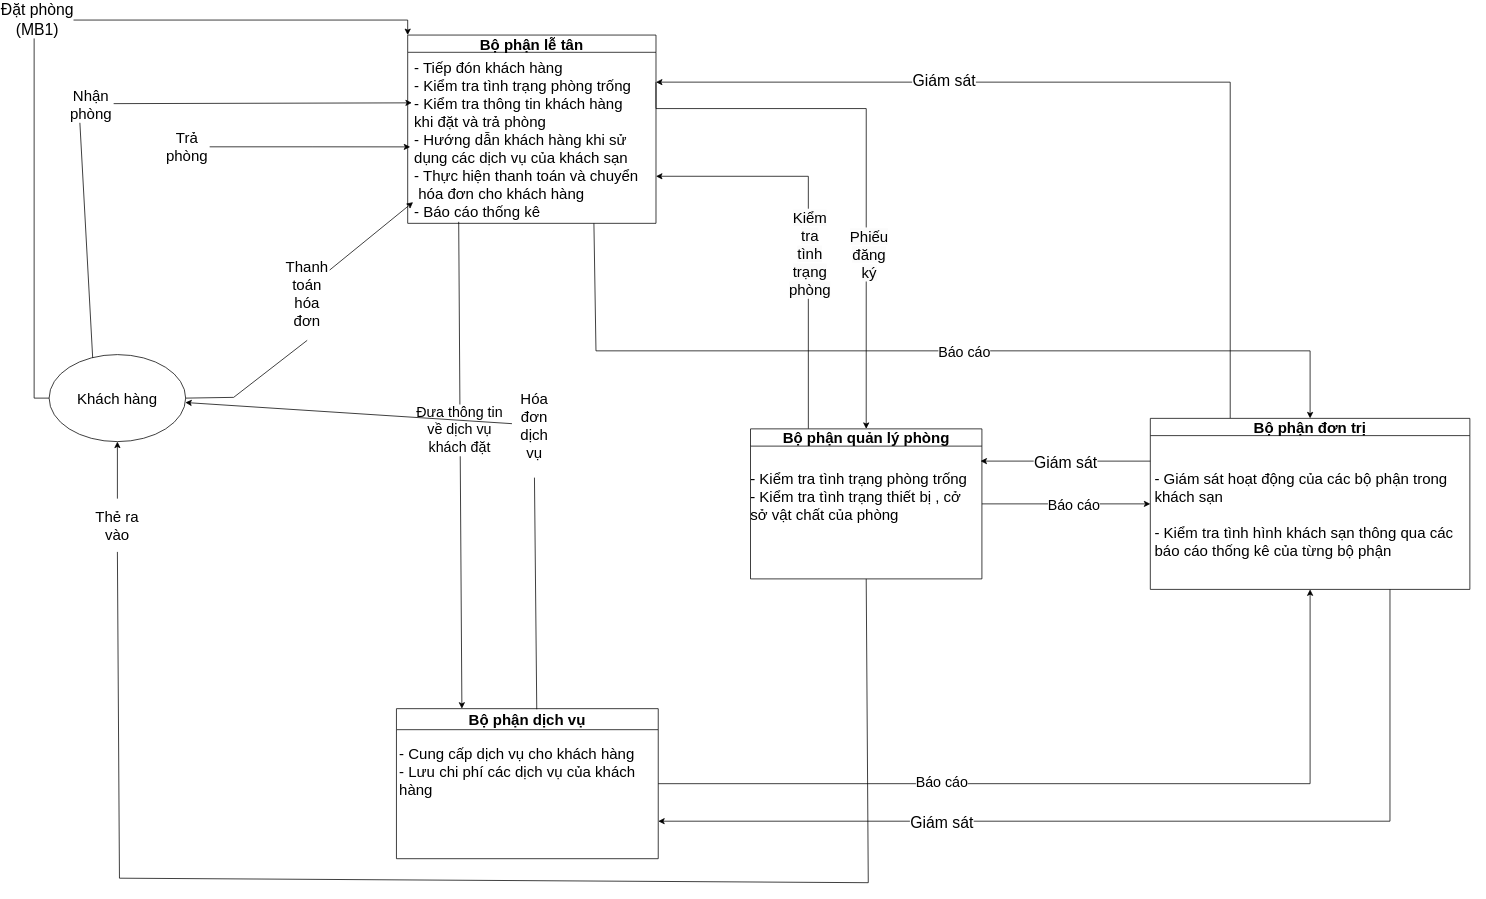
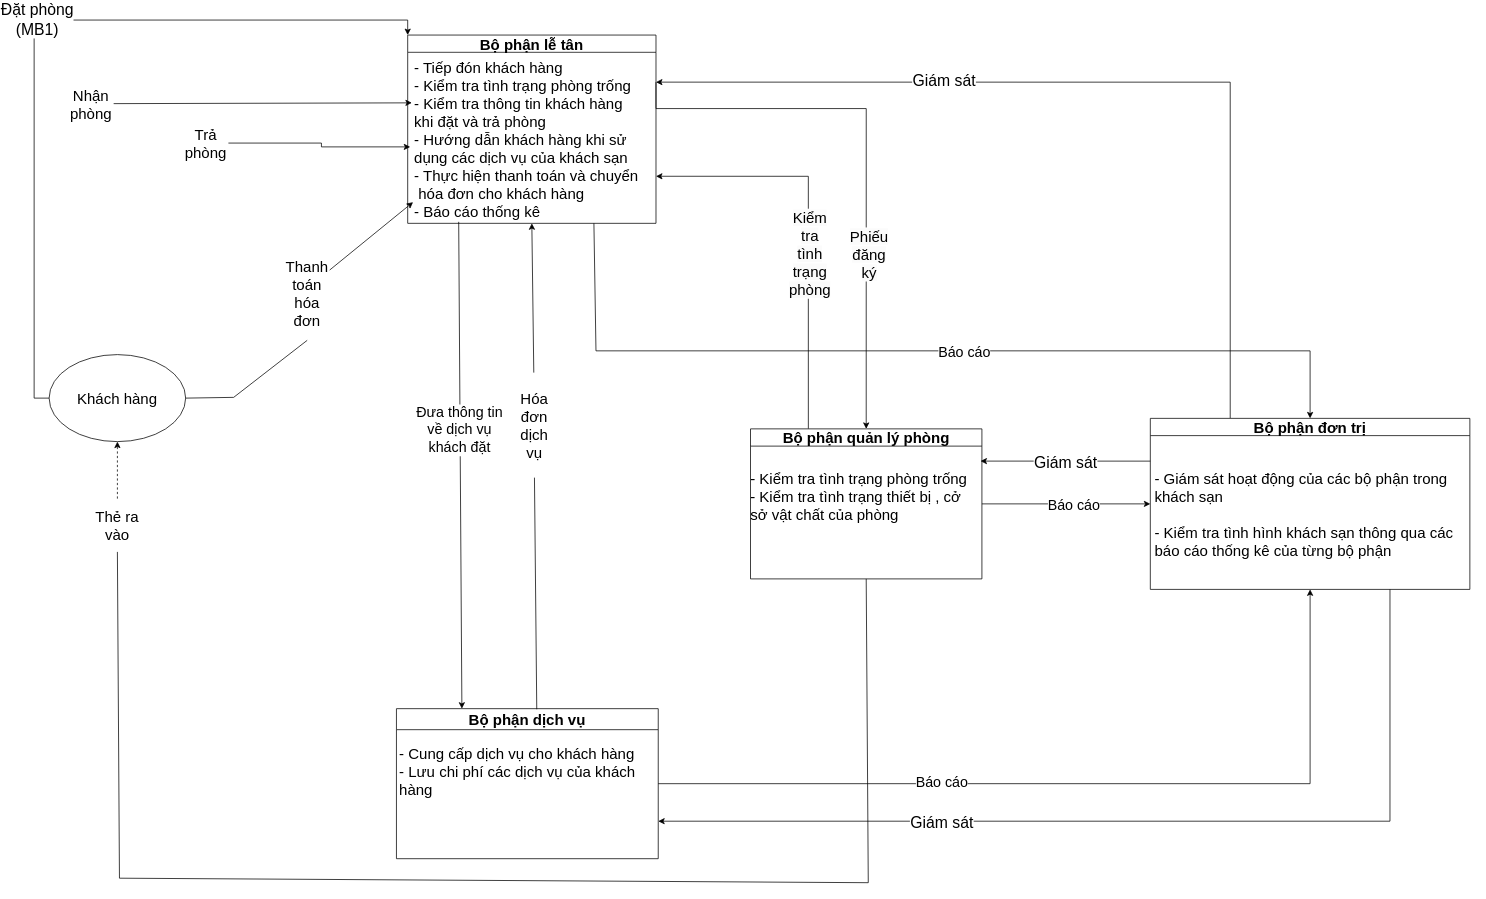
- <mxCell id="12" value="Trả phòng" style="text;html=1;align=center;verticalAlign=middle;whiteSpace=wrap;rounded=0;spacing=0;fontSize=20;" parent="1" vertex="1"><mxGeometry x="174" y="154" width="60" height="30" as="geometry" /></mxCell>
+ <mxCell id="12" value="Trả phòng" style="text;html=1;align=center;verticalAlign=middle;whiteSpace=wrap;rounded=0;spacing=0;fontSize=20;" parent="1" vertex="1"><mxGeometry x="199" y="149" width="60" height="30" as="geometry" /></mxCell>
- <mxCell id="38" value="" style="endArrow=none;html=1;rounded=0;exitX=0.319;exitY=0.037;exitDx=0;exitDy=0;entryX=0.25;entryY=1;entryDx=0;entryDy=0;exitPerimeter=0;" edge="1" parent="1" source="4" target="11"><mxGeometry width="50" height="50" relative="1" as="geometry"><mxPoint x="30" y="514" as="sourcePoint" /><mxPoint x="-6" y="100" as="targetPoint" /></mxGeometry></mxCell>
- <mxCell id="22" style="rounded=0;orthogonalLoop=1;jettySize=auto;html=1;" parent="1" source="23" target="4" edge="1"><mxGeometry relative="1" as="geometry" /></mxCell>
+ <mxCell id="22" style="rounded=0;orthogonalLoop=1;jettySize=auto;html=1;entryX=0.5;entryY=1;entryDx=0;entryDy=0;" parent="1" source="23" target="9" edge="1"><mxGeometry relative="1" as="geometry" /></mxCell>
- <mxCell id="24" style="edgeStyle=orthogonalEdgeStyle;rounded=0;orthogonalLoop=1;jettySize=auto;html=1;entryX=0.5;entryY=1;entryDx=0;entryDy=0;spacing=0;fontSize=20;" parent="1" source="25" target="4" edge="1"><mxGeometry relative="1" as="geometry" /></mxCell>
+ <mxCell id="24" style="edgeStyle=orthogonalEdgeStyle;rounded=0;orthogonalLoop=1;jettySize=auto;html=1;entryX=0.5;entryY=1;entryDx=0;entryDy=0;spacing=0;fontSize=20;dashed=1;" parent="1" source="25" target="4" edge="1"><mxGeometry relative="1" as="geometry" /></mxCell>
